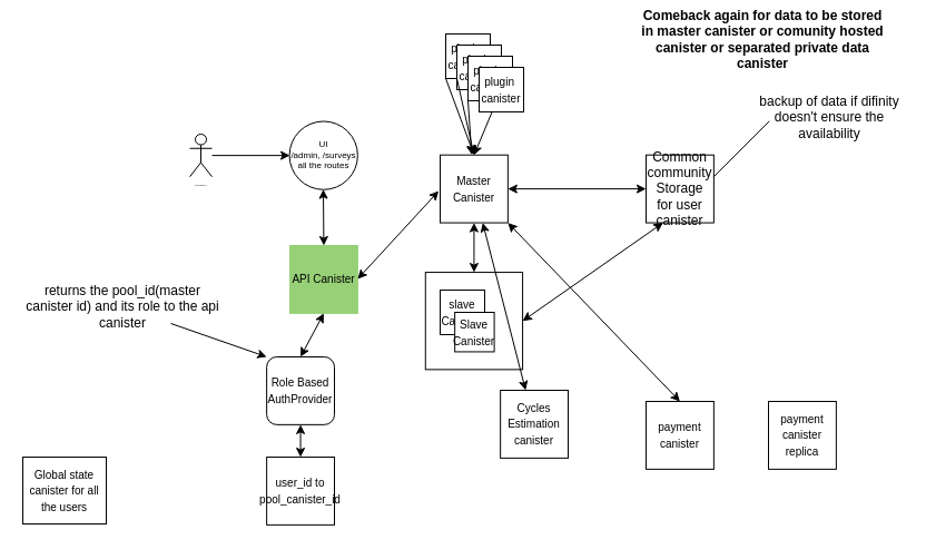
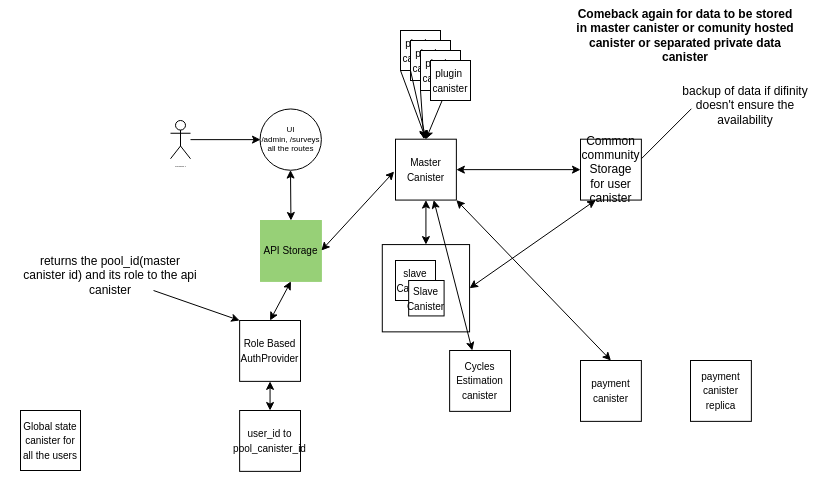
- <mxCell id="4" value="&lt;font style=&quot;font-size: 10px&quot;&gt;API Canister&lt;/font&gt;" style="whiteSpace=wrap;html=1;aspect=fixed;fontSize=12;strokeColor=#97D077;fillColor=#97D077;" vertex="1" parent="1"><mxGeometry x="260" y="220" width="60.87" height="60.87" as="geometry" /></mxCell>
+ <mxCell id="4" value="&lt;font style=&quot;font-size: 10px&quot;&gt;API Storage&lt;/font&gt;" style="whiteSpace=wrap;html=1;aspect=fixed;fontSize=12;strokeColor=#97D077;fillColor=#97D077;" vertex="1" parent="1"><mxGeometry x="260" y="220" width="60.87" height="60.87" as="geometry" /></mxCell>
- <mxCell id="22" value="&lt;span style=&quot;font-size: 10px&quot;&gt;Role Based AuthProvider&lt;br&gt;&lt;/span&gt;" style="whiteSpace=wrap;html=1;aspect=fixed;fontSize=12;rounded=1;" vertex="1" parent="1"><mxGeometry x="239.13" y="320" width="60.87" height="60.87" as="geometry" /></mxCell>
+ <mxCell id="22" value="&lt;span style=&quot;font-size: 10px&quot;&gt;Role Based AuthProvider&lt;br&gt;&lt;/span&gt;" style="whiteSpace=wrap;html=1;aspect=fixed;fontSize=12;" vertex="1" parent="1"><mxGeometry x="239.13" y="320" width="60.87" height="60.87" as="geometry" /></mxCell>
- <mxCell id="37" value="&lt;span style=&quot;font-size: 10px&quot;&gt;Global state canister for all the users&lt;br&gt;&lt;/span&gt;" style="whiteSpace=wrap;html=1;aspect=fixed;fontSize=12;" vertex="1" parent="1"><mxGeometry x="20" y="410" width="75" height="60" as="geometry" /></mxCell>
+ <mxCell id="37" value="&lt;span style=&quot;font-size: 10px&quot;&gt;Global state canister for all the users&lt;br&gt;&lt;/span&gt;" style="whiteSpace=wrap;html=1;aspect=fixed;fontSize=12;" vertex="1" parent="1"><mxGeometry x="20" y="410" width="60" height="60" as="geometry" /></mxCell>
